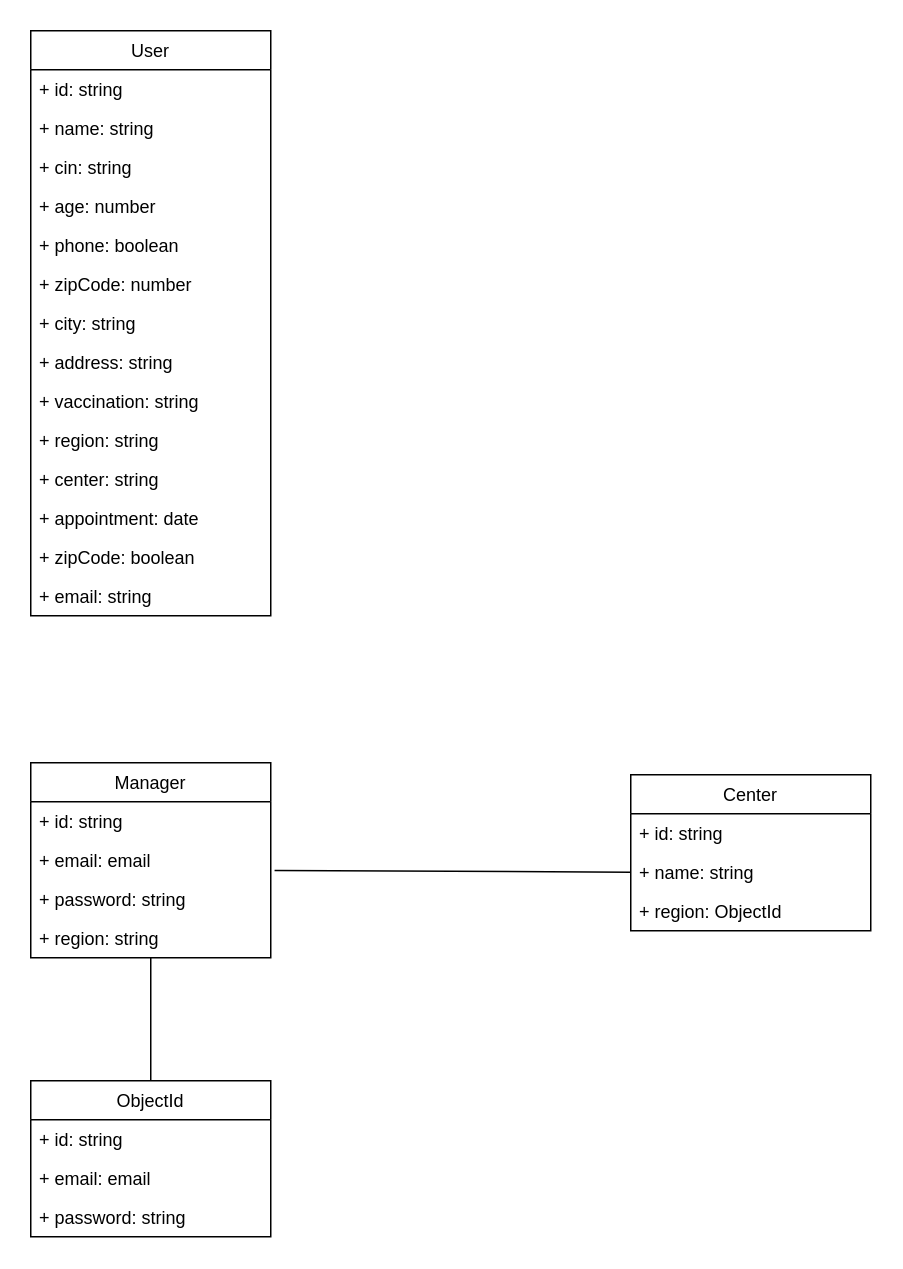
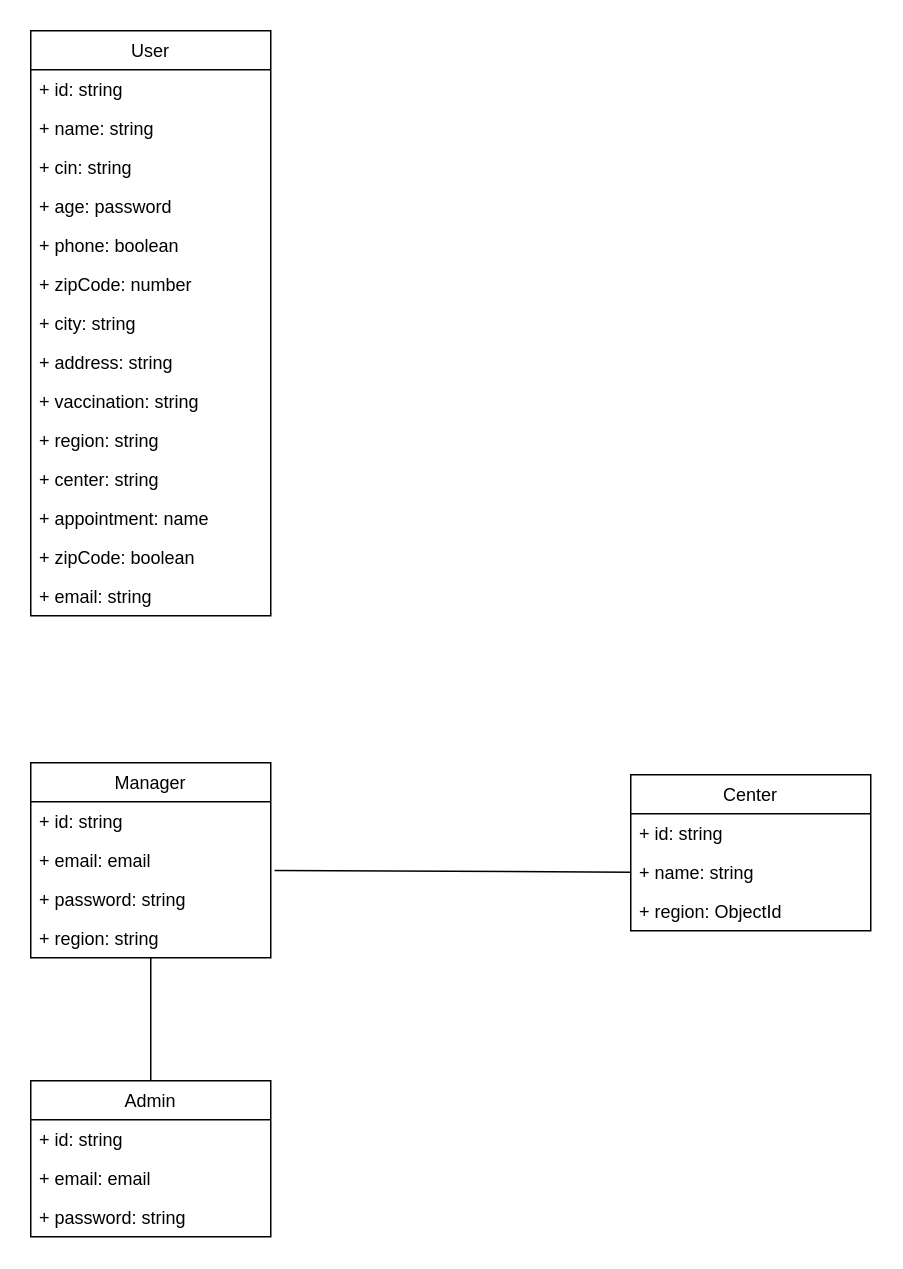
- <mxCell id="6" value="+ age: number" style="text;strokeColor=none;fillColor=none;align=left;verticalAlign=top;spacingLeft=4;spacingRight=4;overflow=hidden;rotatable=0;points=[[0,0.5],[1,0.5]];portConstraint=eastwest;" parent="2" vertex="1"><mxGeometry y="104" width="160" height="26" as="geometry" /></mxCell>
+ <mxCell id="6" value="+ age: password" style="text;strokeColor=none;fillColor=none;align=left;verticalAlign=top;spacingLeft=4;spacingRight=4;overflow=hidden;rotatable=0;points=[[0,0.5],[1,0.5]];portConstraint=eastwest;" parent="2" vertex="1"><mxGeometry y="104" width="160" height="26" as="geometry" /></mxCell>
- <mxCell id="14" value="+ appointment: date" style="text;strokeColor=none;fillColor=none;align=left;verticalAlign=top;spacingLeft=4;spacingRight=4;overflow=hidden;rotatable=0;points=[[0,0.5],[1,0.5]];portConstraint=eastwest;" parent="2" vertex="1"><mxGeometry y="312" width="160" height="26" as="geometry" /></mxCell>
+ <mxCell id="14" value="+ appointment: name" style="text;strokeColor=none;fillColor=none;align=left;verticalAlign=top;spacingLeft=4;spacingRight=4;overflow=hidden;rotatable=0;points=[[0,0.5],[1,0.5]];portConstraint=eastwest;" parent="2" vertex="1"><mxGeometry y="312" width="160" height="26" as="geometry" /></mxCell>
- <mxCell id="28" value="ObjectId" style="swimlane;fontStyle=0;childLayout=stackLayout;horizontal=1;startSize=26;fillColor=none;horizontalStack=0;resizeParent=1;resizeParentMax=0;resizeLast=0;collapsible=1;marginBottom=0;" parent="1" vertex="1"><mxGeometry x="20" y="720" width="160" height="104" as="geometry" /></mxCell>
+ <mxCell id="28" value="Admin" style="swimlane;fontStyle=0;childLayout=stackLayout;horizontal=1;startSize=26;fillColor=none;horizontalStack=0;resizeParent=1;resizeParentMax=0;resizeLast=0;collapsible=1;marginBottom=0;" parent="1" vertex="1"><mxGeometry x="20" y="720" width="160" height="104" as="geometry" /></mxCell>
